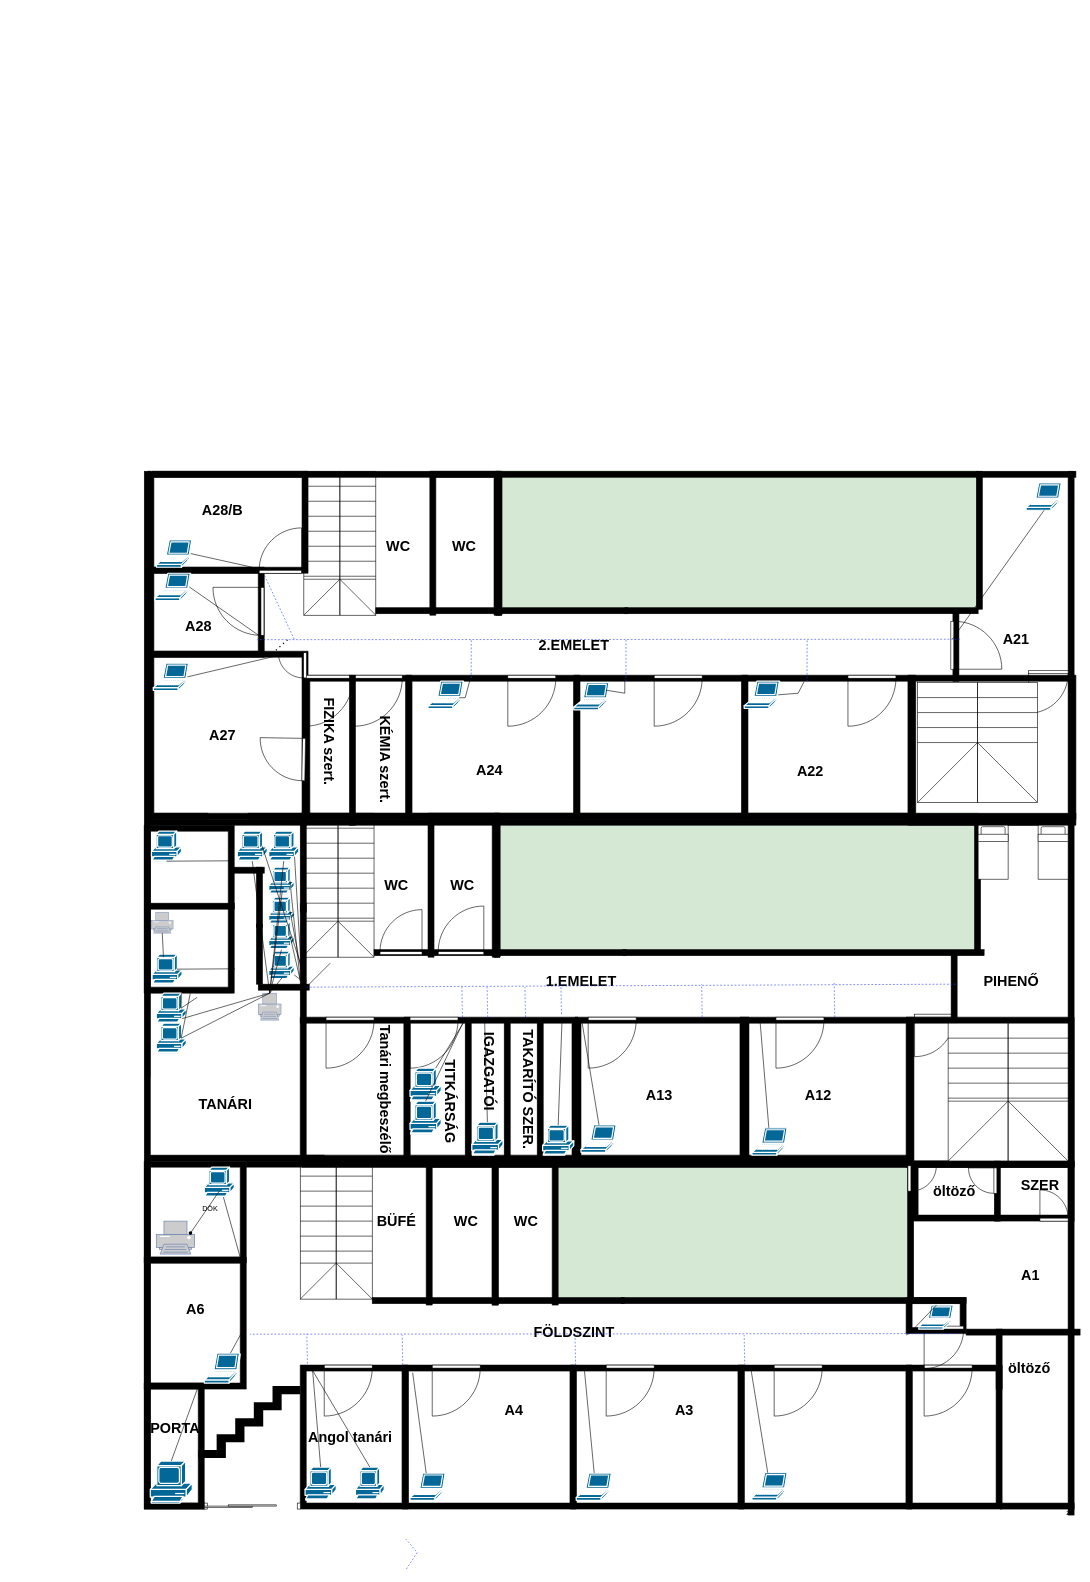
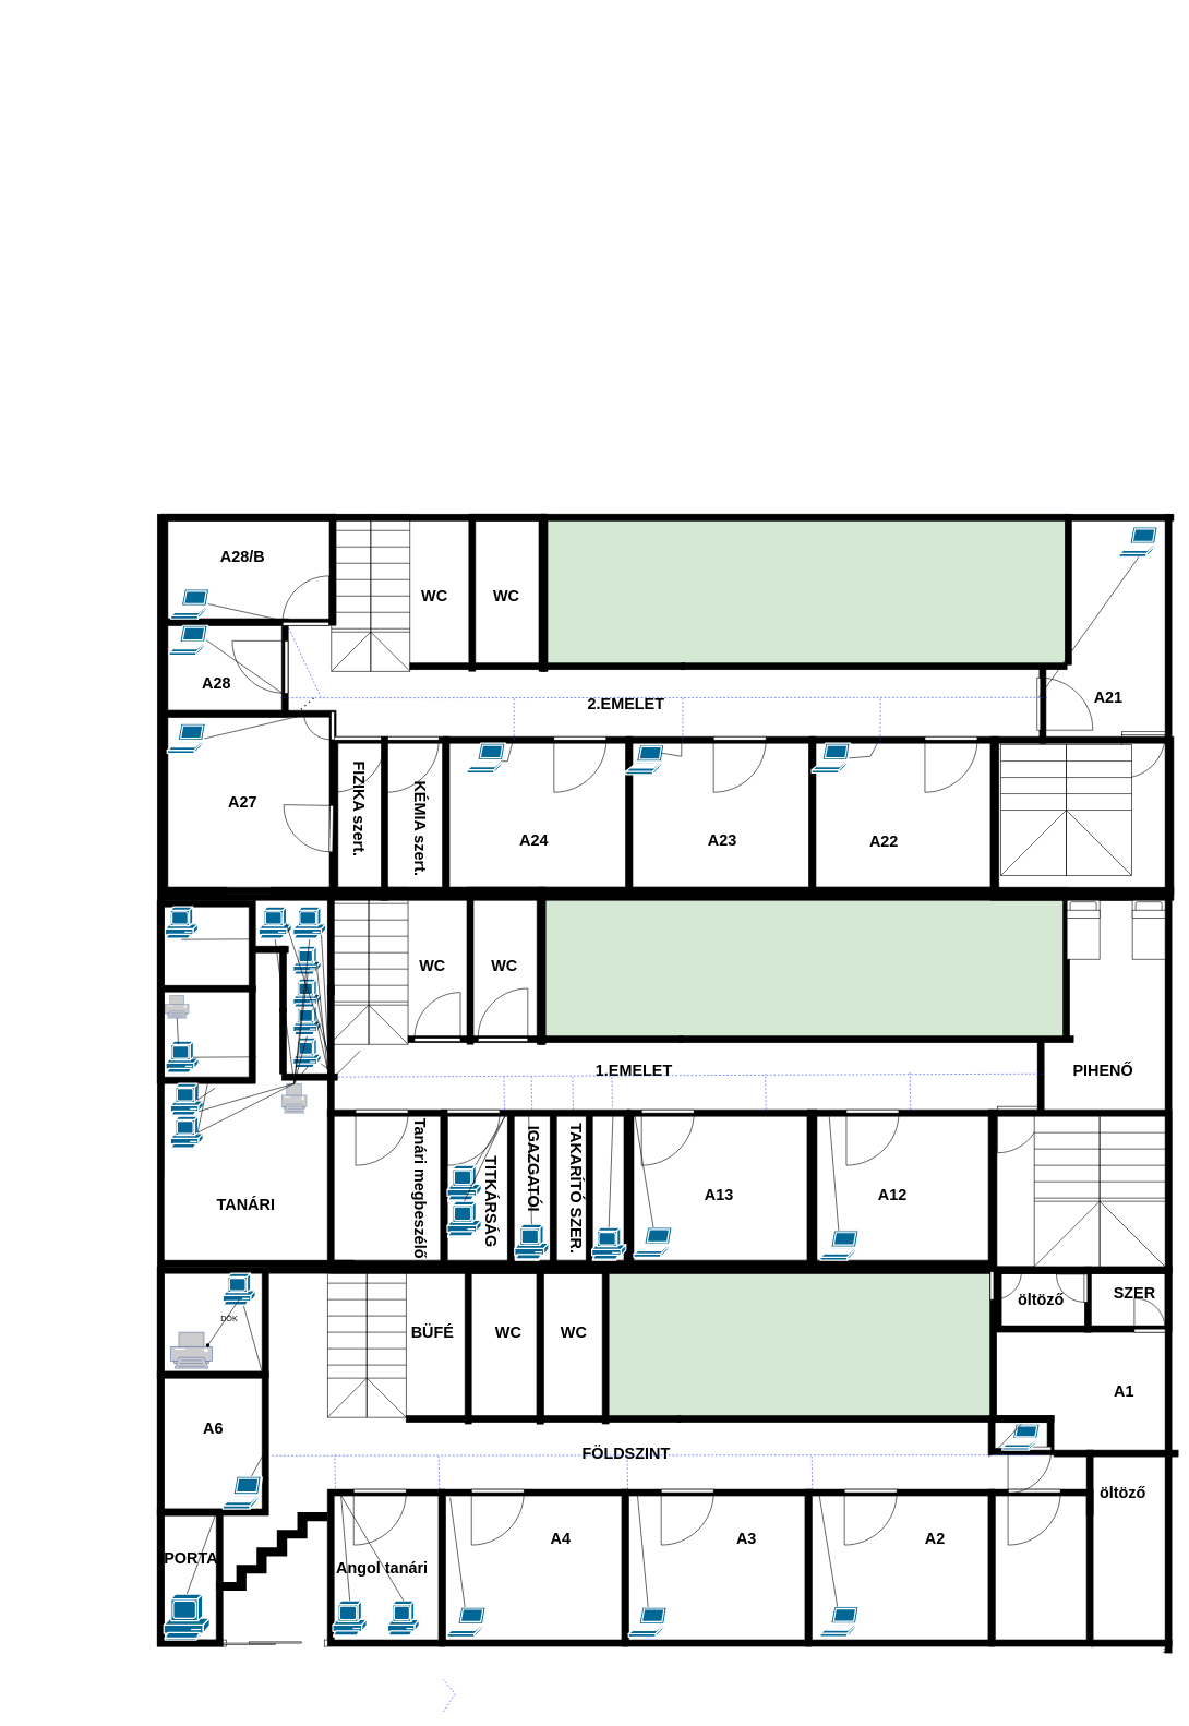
+ <mxCell id="174" value="A23" style="text;strokeColor=none;fillColor=none;html=1;fontSize=24;fontStyle=1;verticalAlign=middle;align=center;" parent="1" vertex="1"><mxGeometry x="1053" y="1262.5" width="100" height="40" as="geometry" /></mxCell>
+ <mxCell id="103" value="A2" style="text;strokeColor=none;fillColor=none;html=1;fontSize=24;fontStyle=1;verticalAlign=middle;align=center;" parent="1" vertex="1"><mxGeometry x="1378" y="2330" width="100" height="40" as="geometry" /></mxCell>
